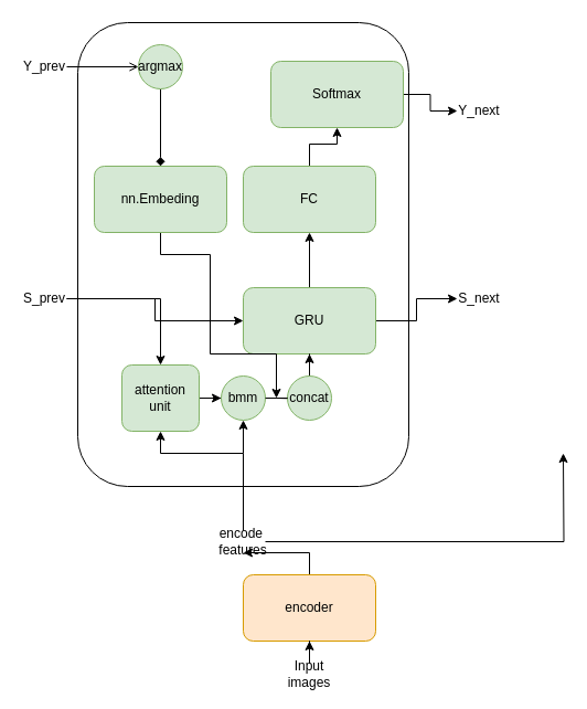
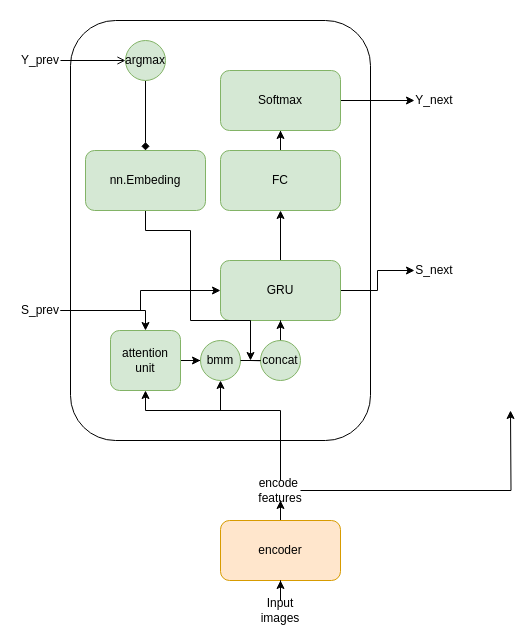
- <mxCell id="26" value="Softmax" style="rounded=1;whiteSpace=wrap;html=1;fillColor=#d5e8d4;strokeColor=#82b366;" vertex="1" parent="1"><mxGeometry x="245" y="55" width="120" height="60" as="geometry" /></mxCell>
+ <mxCell id="26" value="Softmax" style="rounded=1;whiteSpace=wrap;html=1;fillColor=#d5e8d4;strokeColor=#82b366;" vertex="1" parent="1"><mxGeometry x="220" y="70" width="120" height="60" as="geometry" /></mxCell>
- <mxCell id="15" value="S_prev" style="text;html=1;strokeColor=none;fillColor=none;align=center;verticalAlign=middle;whiteSpace=wrap;rounded=0;" vertex="1" parent="1"><mxGeometry x="20" y="260" width="40" height="20" as="geometry" /></mxCell>
+ <mxCell id="15" value="S_prev" style="text;html=1;strokeColor=none;fillColor=none;align=center;verticalAlign=middle;whiteSpace=wrap;rounded=0;" vertex="1" parent="1"><mxGeometry x="20" y="300" width="40" height="20" as="geometry" /></mxCell>
- <mxCell id="10" value="encode&amp;nbsp;&lt;br&gt;features" style="text;html=1;strokeColor=none;fillColor=none;align=center;verticalAlign=middle;whiteSpace=wrap;rounded=0;" vertex="1" parent="1"><mxGeometry x="200" y="480" width="40" height="20" as="geometry" /></mxCell>
+ <mxCell id="10" value="encode&amp;nbsp;&lt;br&gt;features" style="text;html=1;strokeColor=none;fillColor=none;align=center;verticalAlign=middle;whiteSpace=wrap;rounded=0;" vertex="1" parent="1"><mxGeometry x="260" y="480" width="40" height="20" as="geometry" /></mxCell>
